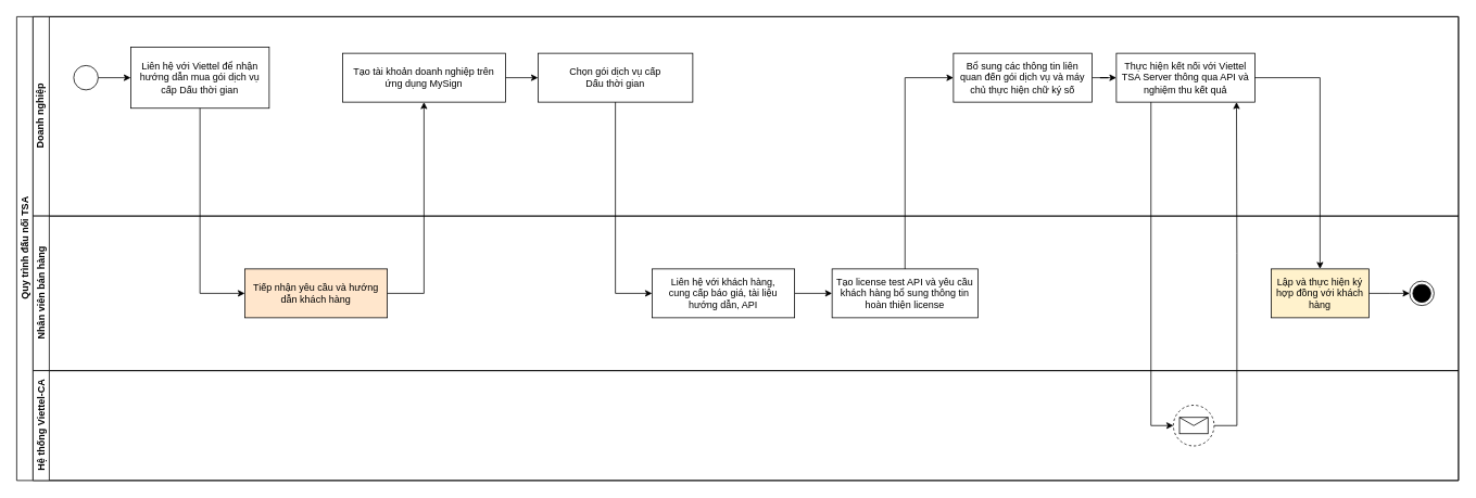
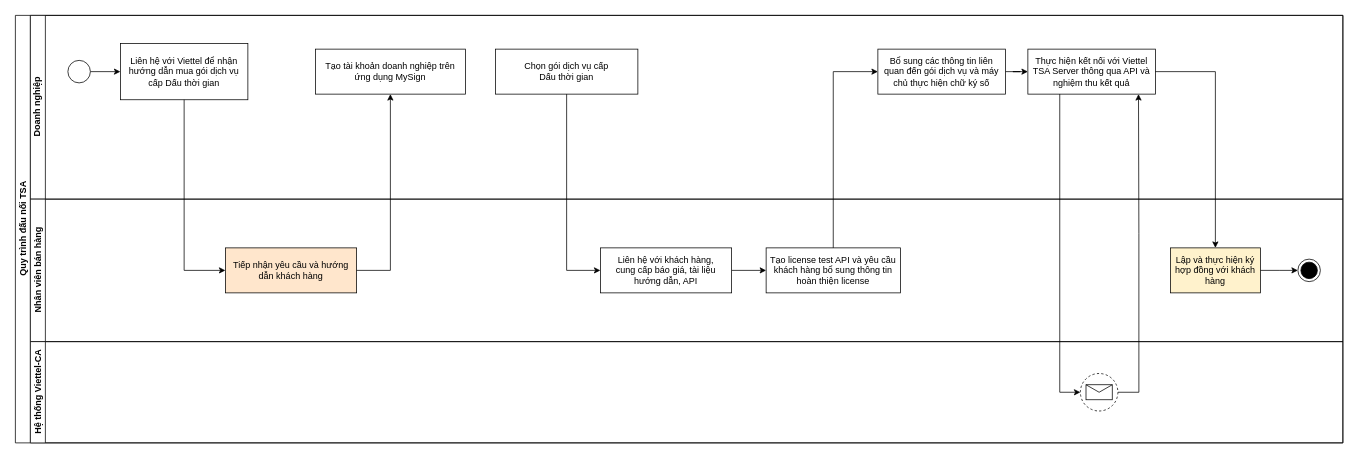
- <mxCell id="7" value="" style="edgeStyle=orthogonalEdgeStyle;rounded=0;orthogonalLoop=1;jettySize=auto;html=1;" edge="1" parent="3" source="8" target="9"><mxGeometry relative="1" as="geometry" /></mxCell>
